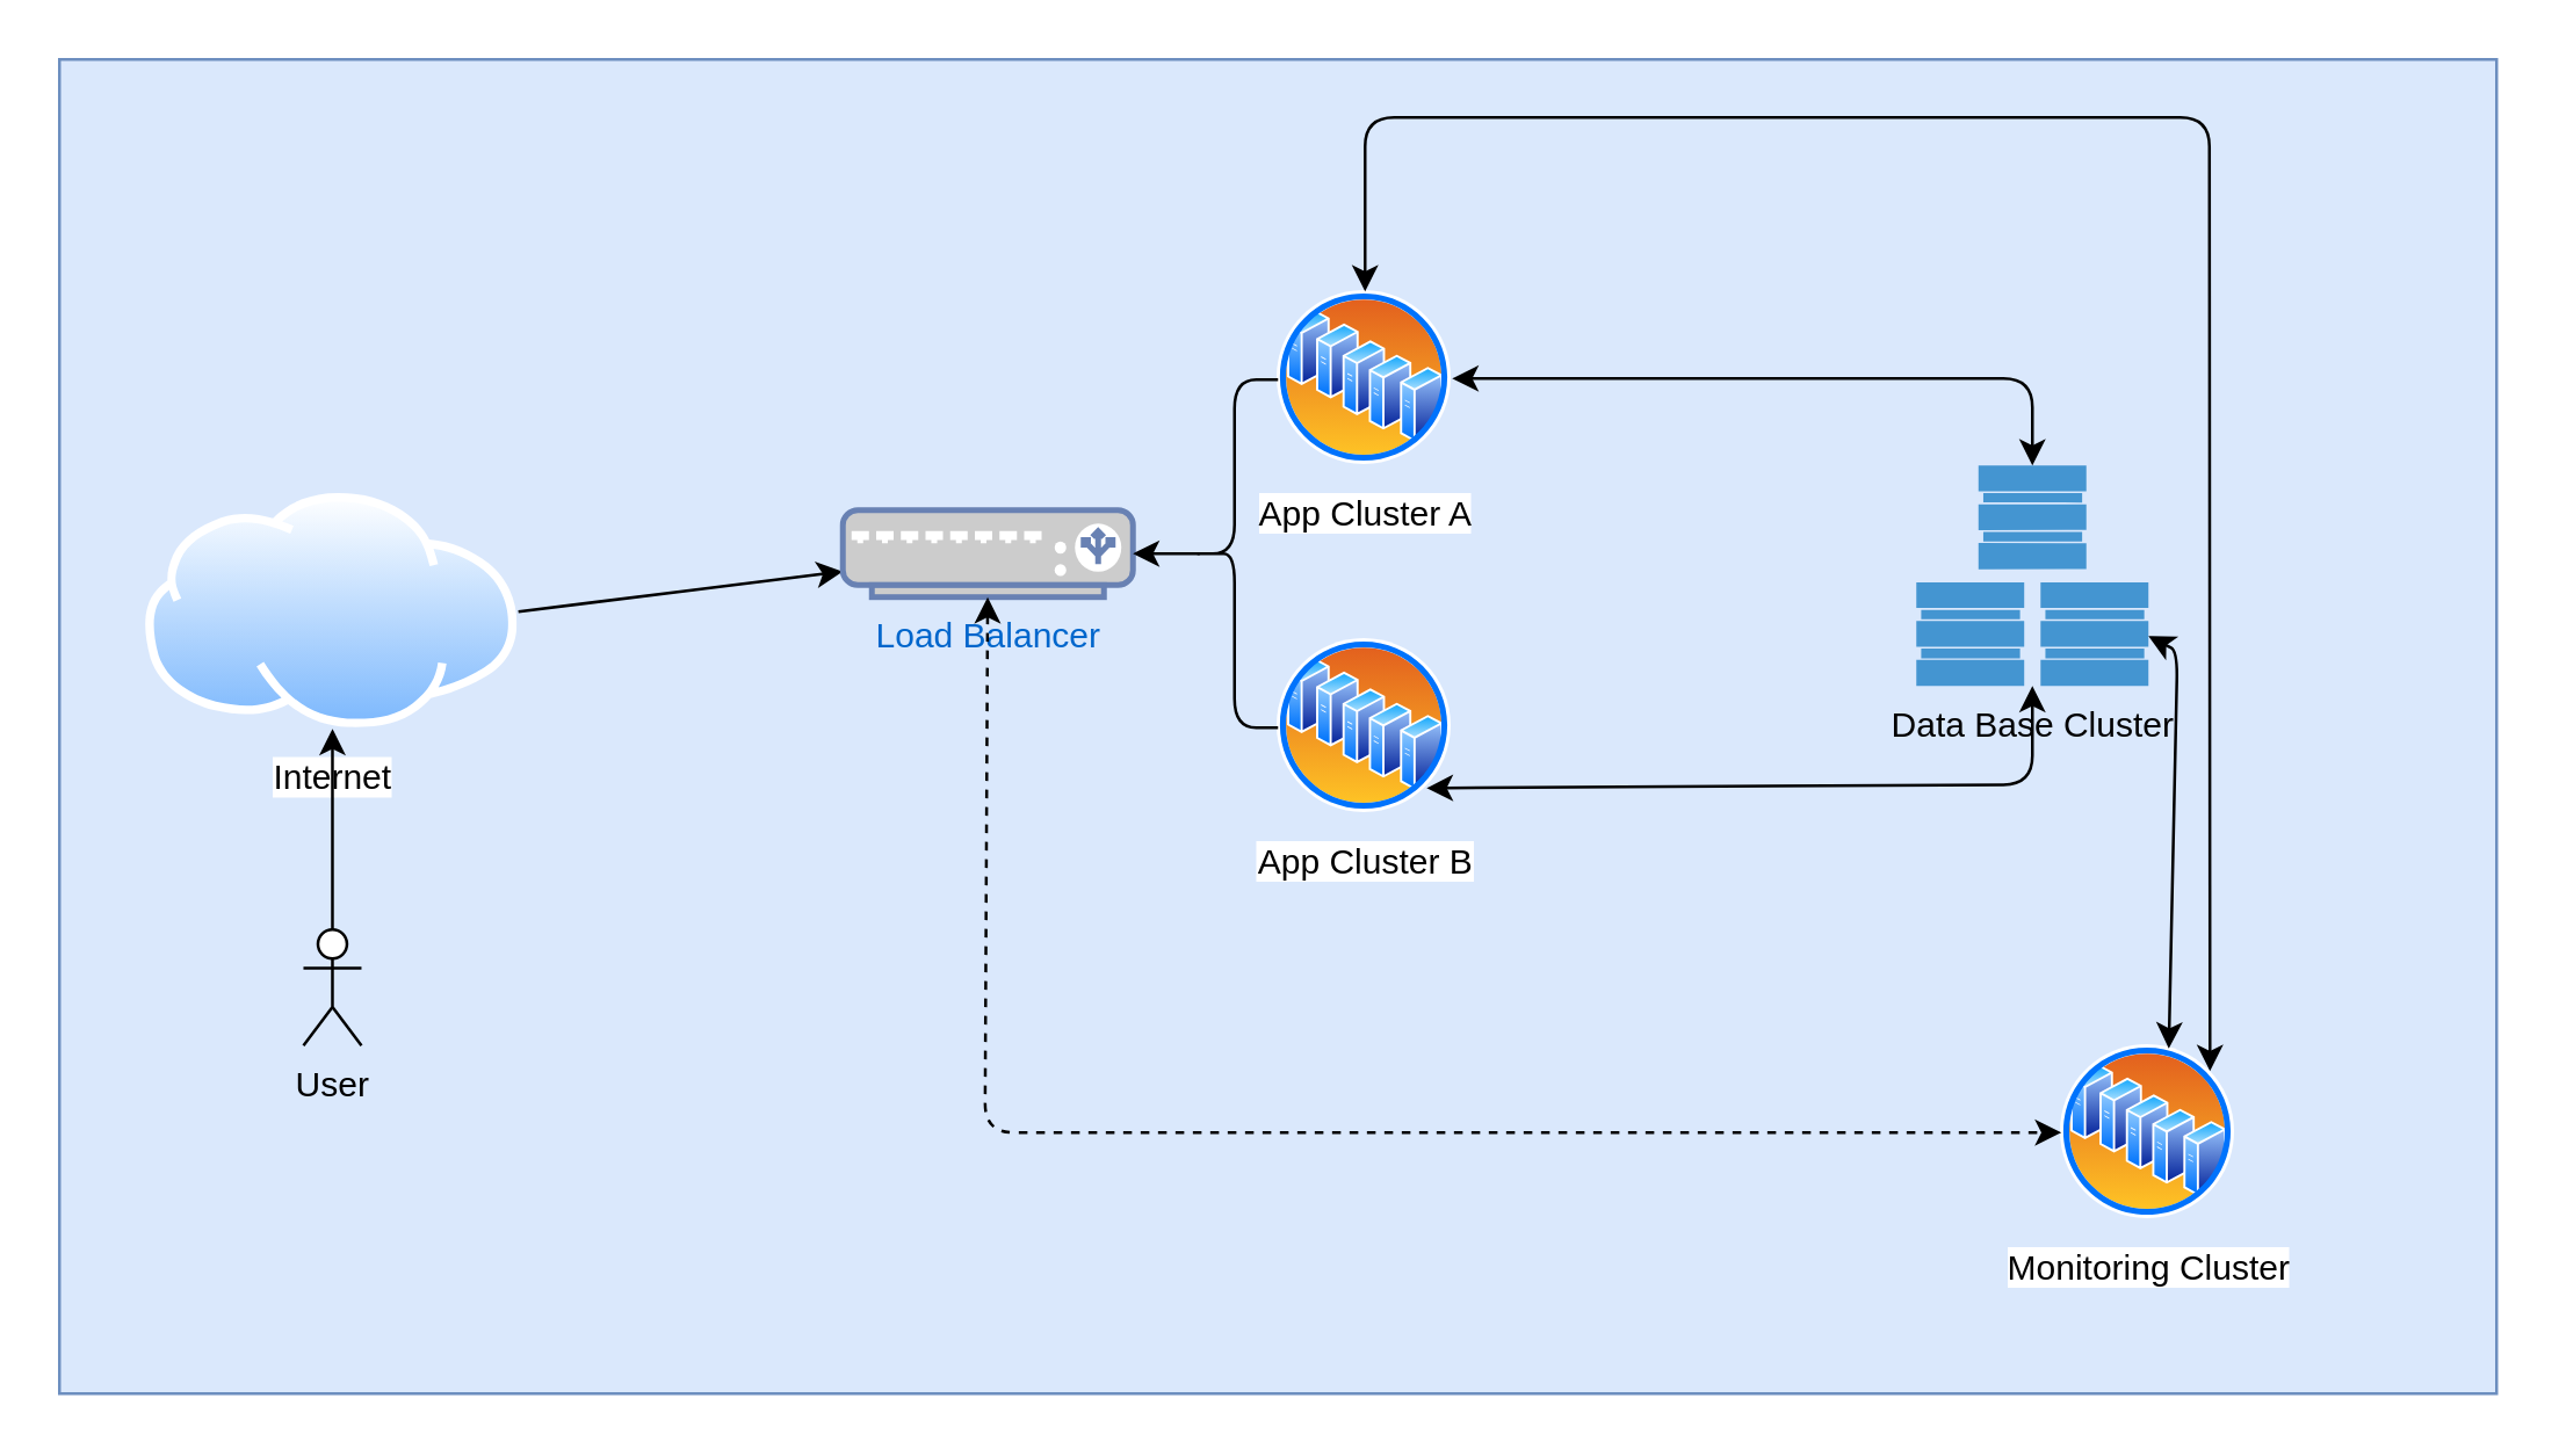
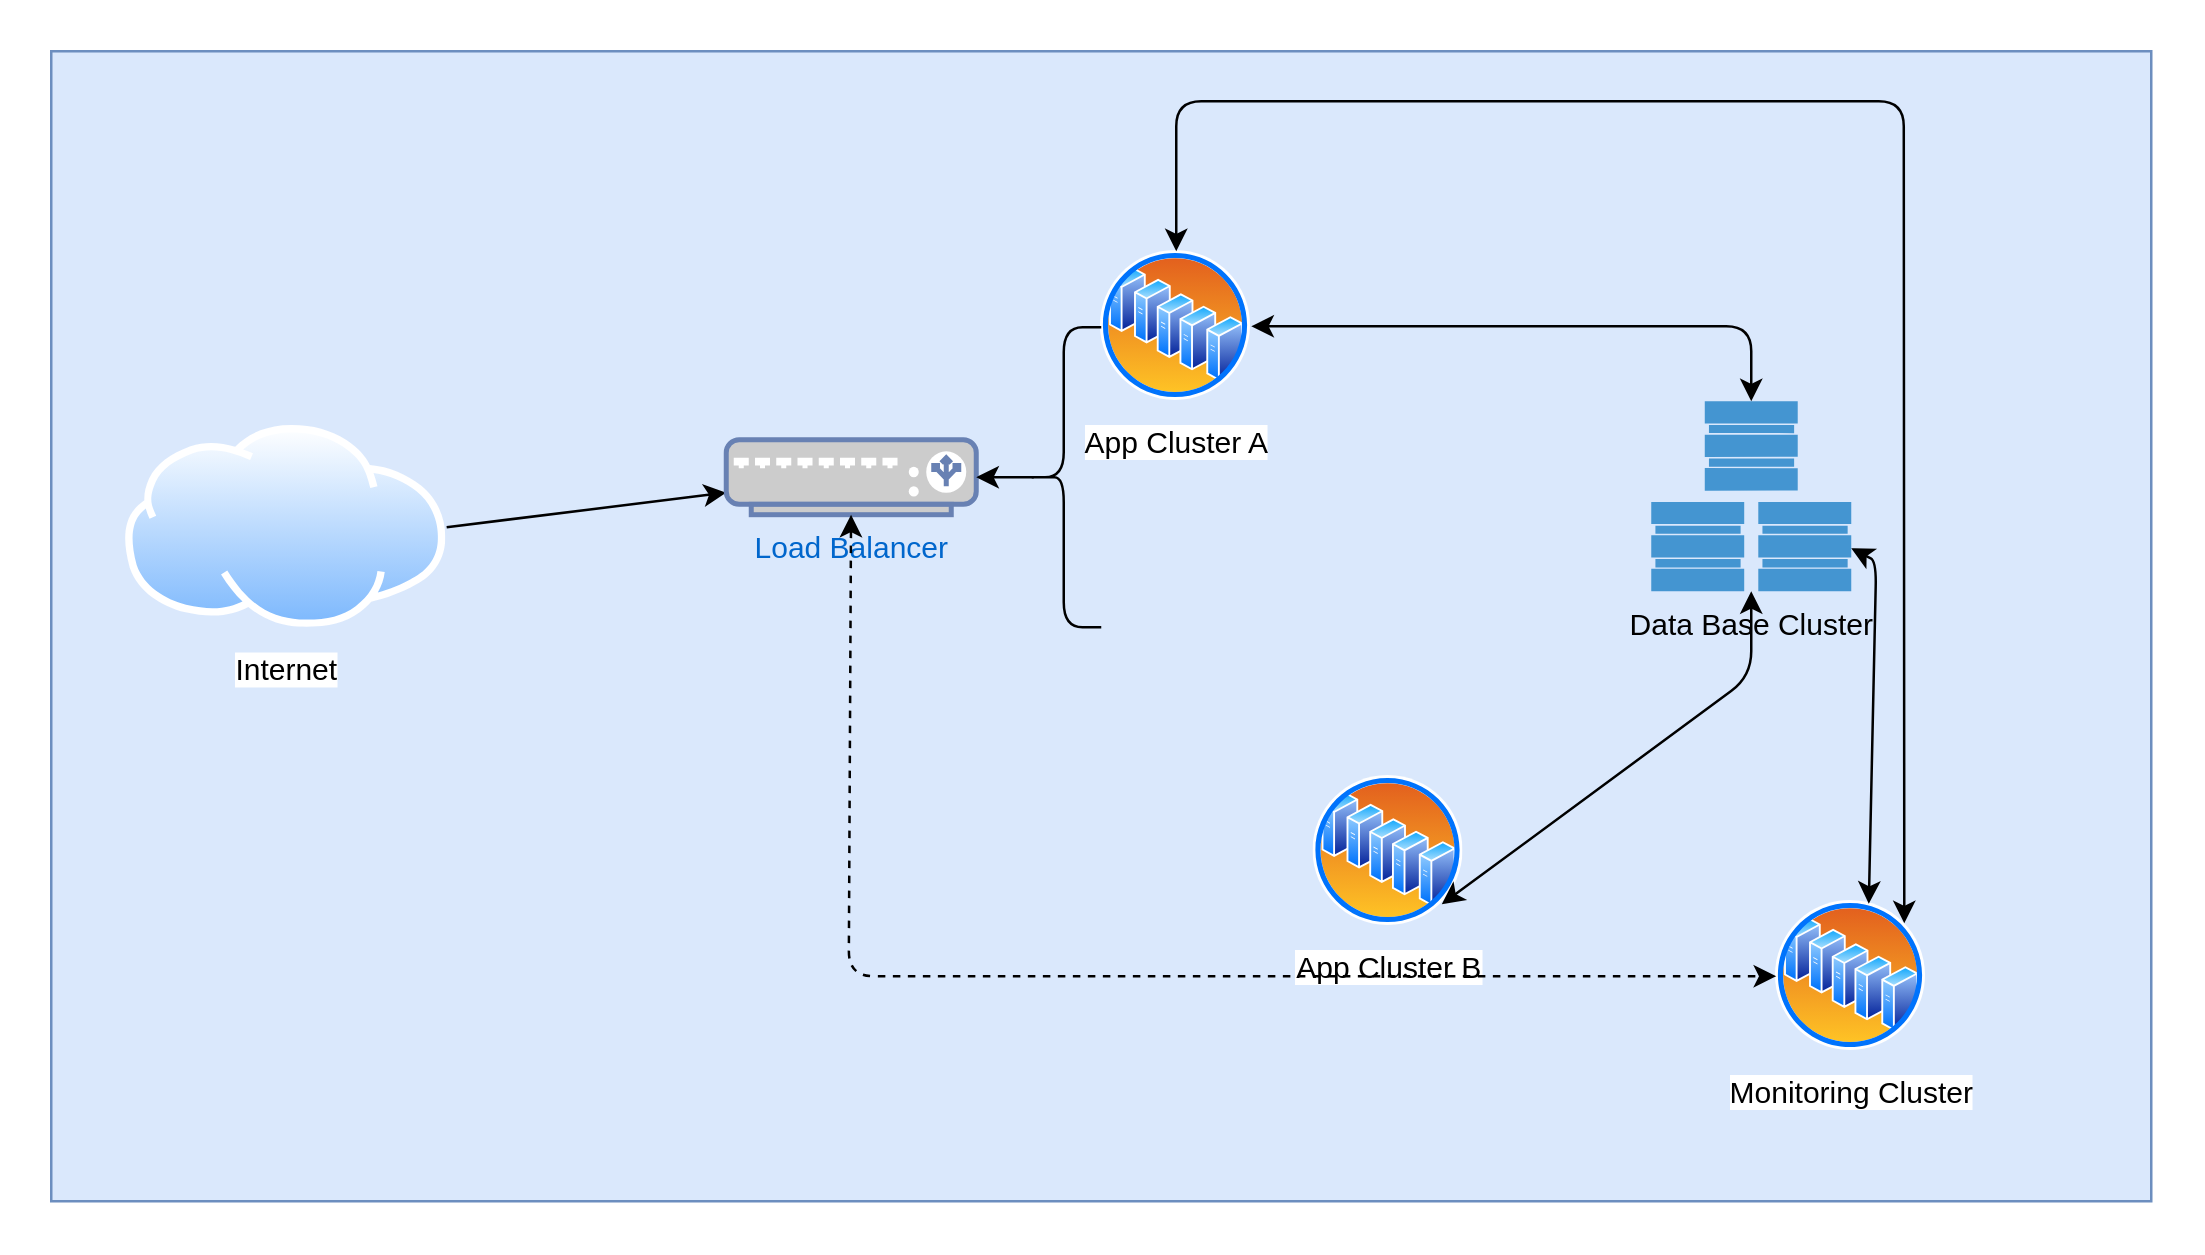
- <mxCell id="8" value="App Cluster B" style="aspect=fixed;perimeter=ellipsePerimeter;html=1;align=center;shadow=0;dashed=0;spacingTop=3;image;image=img/lib/active_directory/server_farm.svg;" vertex="1" parent="1"><mxGeometry x="440" y="220" width="60" height="60" as="geometry" /></mxCell>
+ <mxCell id="8" value="App Cluster B" style="aspect=fixed;perimeter=ellipsePerimeter;html=1;align=center;shadow=0;dashed=0;spacingTop=3;image;image=img/lib/active_directory/server_farm.svg;" vertex="1" parent="1"><mxGeometry x="525" y="310" width="60" height="60" as="geometry" /></mxCell>
- <mxCell id="5" value="" style="endArrow=classic;html=1;" parent="1" source="3" target="4" edge="1"><mxGeometry width="50" height="50" relative="1" as="geometry"><mxPoint x="510" y="340" as="sourcePoint" /><mxPoint x="560" y="290" as="targetPoint" /></mxGeometry></mxCell>
- <mxCell id="3" value="User" style="shape=umlActor;verticalLabelPosition=bottom;verticalAlign=top;html=1;outlineConnect=0;" parent="1" vertex="1"><mxGeometry x="104.09" y="320" width="20" height="40" as="geometry" /></mxCell>
